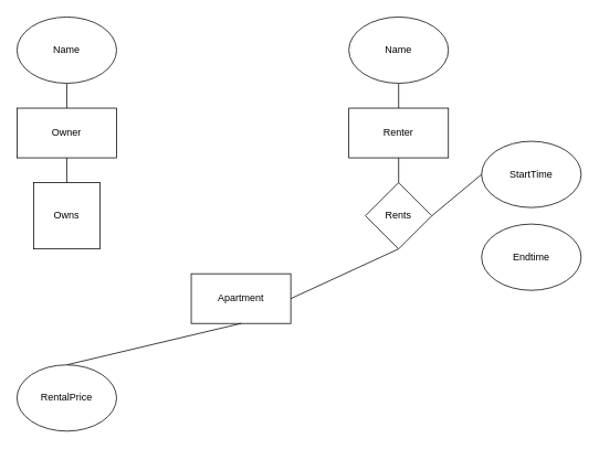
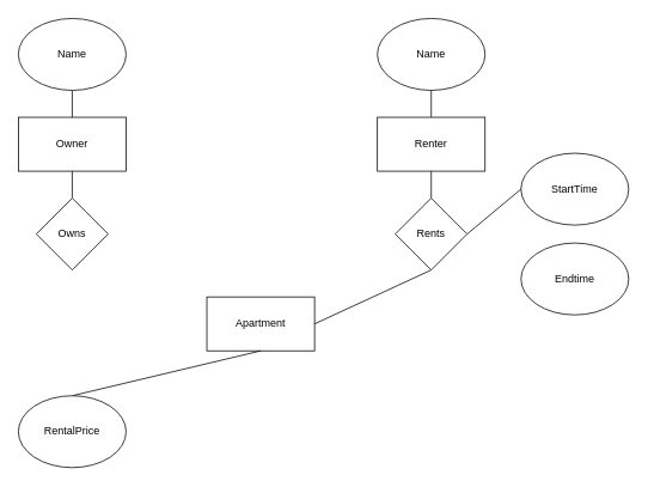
- <mxCell id="16" value="Owns" style="whiteSpace=wrap;html=1;rounded=0;" vertex="1" parent="1"><mxGeometry x="40" y="220" width="80" height="80" as="geometry" /></mxCell>
+ <mxCell id="16" value="Owns" style="rhombus;whiteSpace=wrap;html=1;" vertex="1" parent="1"><mxGeometry x="40" y="220" width="80" height="80" as="geometry" /></mxCell>
